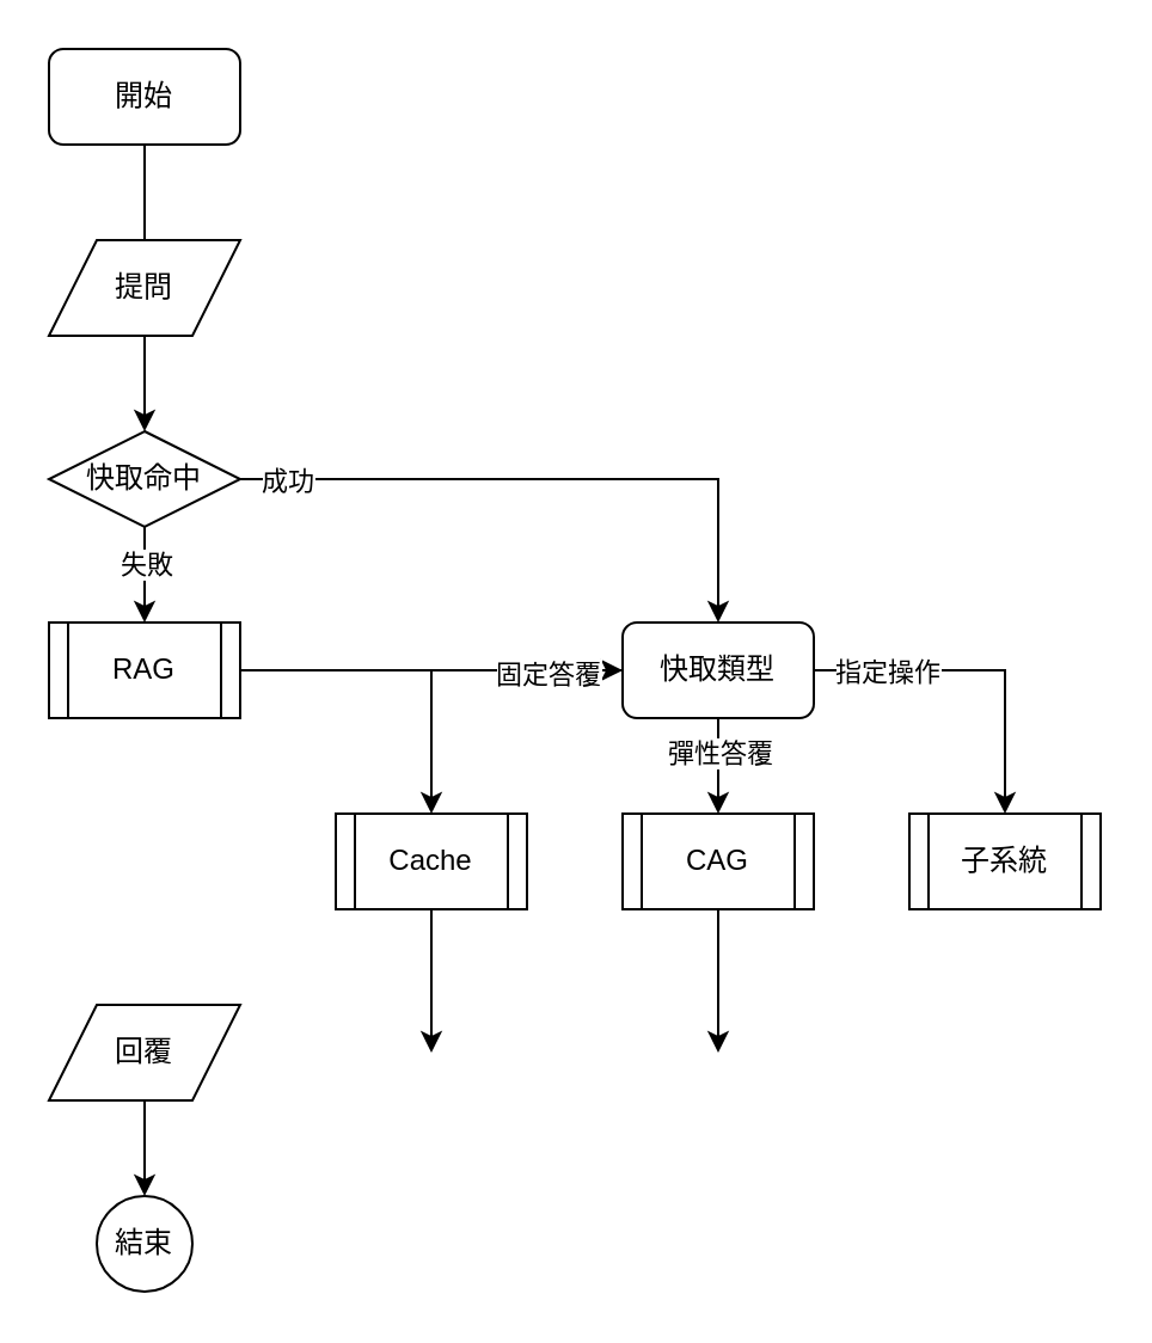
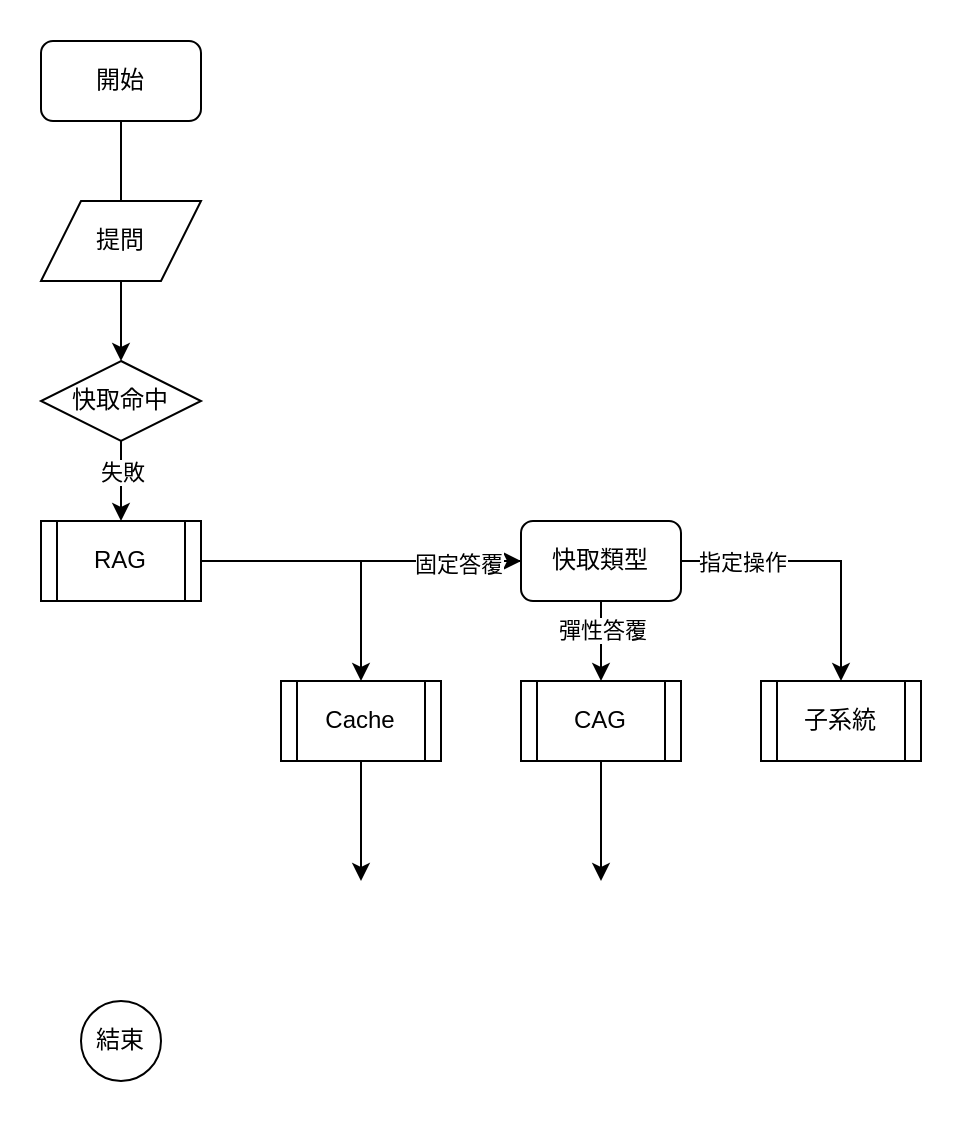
- <mxCell id="6" style="edgeStyle=orthogonalEdgeStyle;rounded=0;orthogonalLoop=1;jettySize=auto;html=1;" parent="1" source="8" target="22" edge="1"><mxGeometry relative="1" as="geometry" /></mxCell>
- <mxCell id="7" value="成功" style="edgeLabel;html=1;align=center;verticalAlign=middle;resizable=0;points=[];" parent="6" vertex="1" connectable="0"><mxGeometry x="-0.852" relative="1" as="geometry"><mxPoint as="offset" /></mxGeometry></mxCell>
- <mxCell id="14" value="回覆" style="shape=parallelogram;perimeter=parallelogramPerimeter;whiteSpace=wrap;html=1;fixedSize=1;" parent="1" vertex="1"><mxGeometry x="20" y="420" width="80" height="40" as="geometry" /></mxCell>
- <mxCell id="13" style="edgeStyle=orthogonalEdgeStyle;rounded=0;orthogonalLoop=1;jettySize=auto;html=1;entryX=0.5;entryY=0;entryDx=0;entryDy=0;" parent="1" source="14" target="15" edge="1"><mxGeometry relative="1" as="geometry" /></mxCell>
